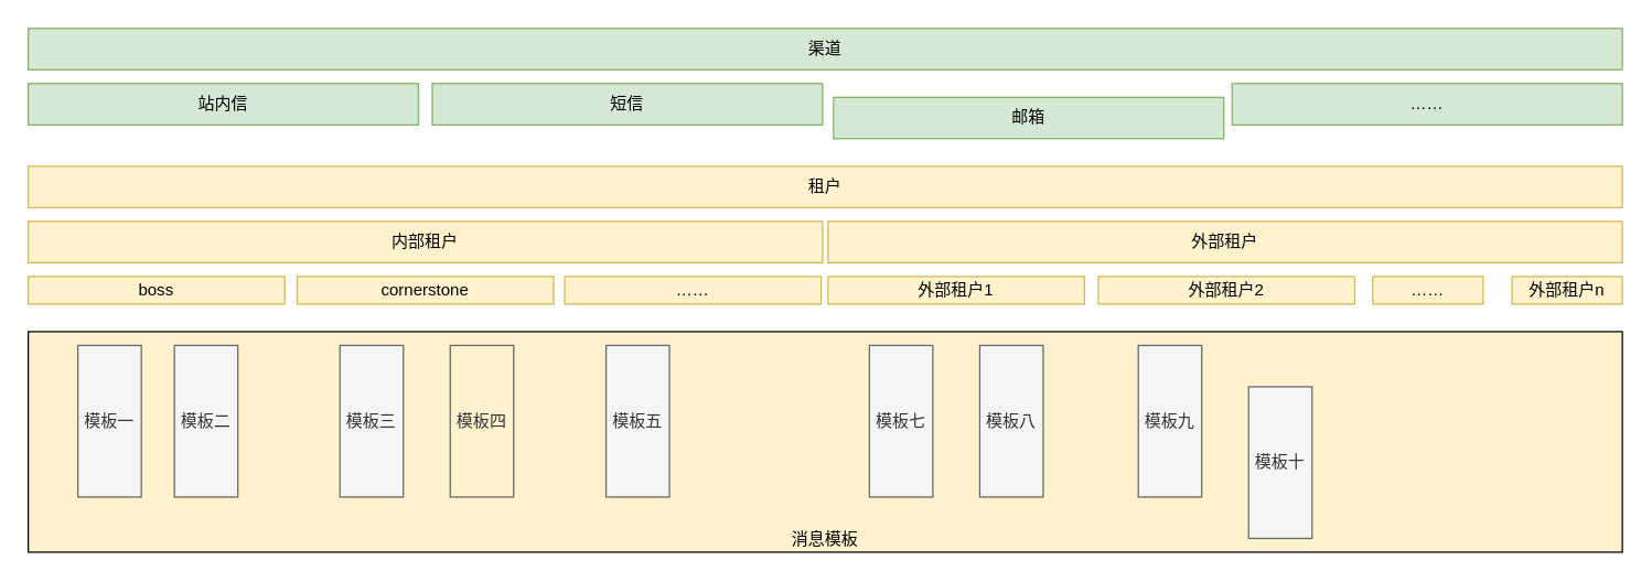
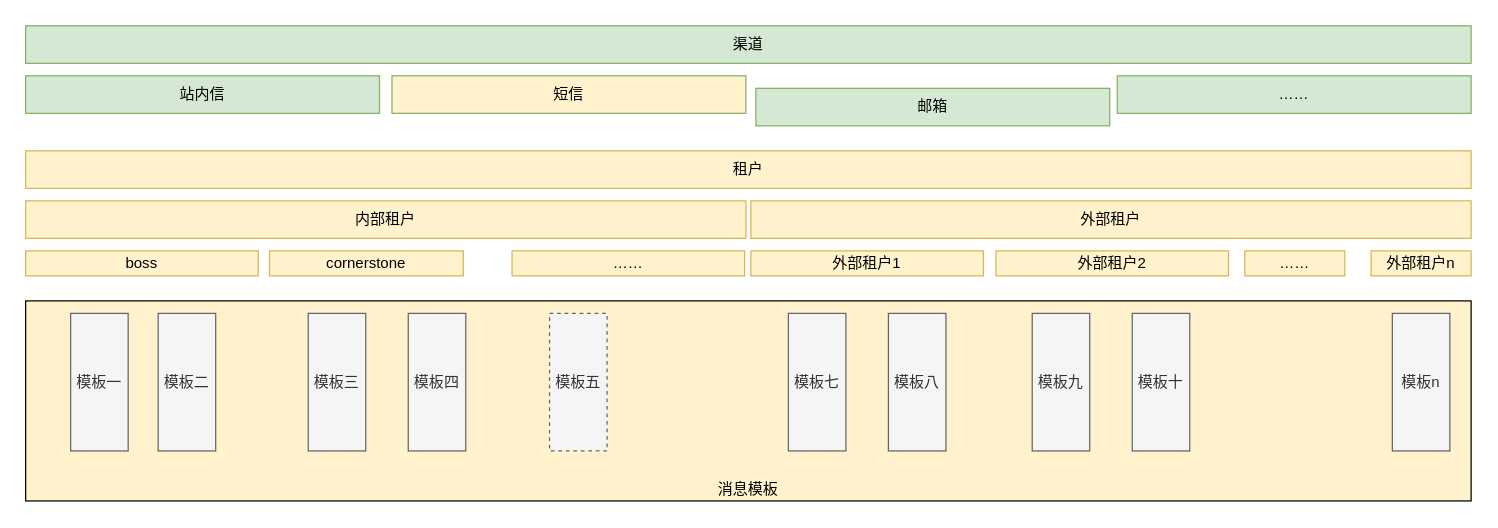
- <mxCell id="5" value="短信" style="rounded=0;whiteSpace=wrap;html=1;fillColor=#d5e8d4;strokeColor=#82b366;" vertex="1" parent="1"><mxGeometry x="313" y="60" width="283" height="30" as="geometry" /></mxCell>
+ <mxCell id="5" value="短信" style="rounded=0;whiteSpace=wrap;html=1;fillColor=#fff2cc;strokeColor=#82b366;" vertex="1" parent="1"><mxGeometry x="313" y="60" width="283" height="30" as="geometry" /></mxCell>
- <mxCell id="12" value="cornerstone" style="rounded=0;whiteSpace=wrap;html=1;fillColor=#fff2cc;strokeColor=#d6b656;" vertex="1" parent="1"><mxGeometry x="215" y="200" width="186" height="20" as="geometry" /></mxCell>
+ <mxCell id="12" value="cornerstone" style="rounded=0;whiteSpace=wrap;html=1;fillColor=#fff2cc;strokeColor=#d6b656;" vertex="1" parent="1"><mxGeometry x="215" y="200" width="155" height="20" as="geometry" /></mxCell>
- <mxCell id="21" value="模板四" style="rounded=0;whiteSpace=wrap;html=1;fillColor=#fff2cc;fontColor=#333333;strokeColor=#666666;" vertex="1" parent="1"><mxGeometry x="326" y="250" width="46" height="110" as="geometry" /></mxCell>
+ <mxCell id="21" value="模板四" style="rounded=0;whiteSpace=wrap;html=1;fillColor=#f5f5f5;fontColor=#333333;strokeColor=#666666;" vertex="1" parent="1"><mxGeometry x="326" y="250" width="46" height="110" as="geometry" /></mxCell>
- <mxCell id="22" value="模板五" style="rounded=0;whiteSpace=wrap;html=1;fillColor=#f5f5f5;fontColor=#333333;strokeColor=#666666;" vertex="1" parent="1"><mxGeometry x="439" y="250" width="46" height="110" as="geometry" /></mxCell>
+ <mxCell id="22" value="模板五" style="rounded=0;whiteSpace=wrap;html=1;fillColor=#f5f5f5;fontColor=#333333;strokeColor=#666666;dashed=1;" vertex="1" parent="1"><mxGeometry x="439" y="250" width="46" height="110" as="geometry" /></mxCell>
+ <mxCell id="27" value="模板n" style="rounded=0;whiteSpace=wrap;html=1;fillColor=#f5f5f5;fontColor=#333333;strokeColor=#666666;" vertex="1" parent="1"><mxGeometry x="1113" y="250" width="46" height="110" as="geometry" /></mxCell>
- <mxCell id="26" value="模板十" style="rounded=0;whiteSpace=wrap;html=1;fillColor=#f5f5f5;fontColor=#333333;strokeColor=#666666;" vertex="1" parent="1"><mxGeometry x="905" y="280" width="46" height="110" as="geometry" /></mxCell>
+ <mxCell id="26" value="模板十" style="rounded=0;whiteSpace=wrap;html=1;fillColor=#f5f5f5;fontColor=#333333;strokeColor=#666666;" vertex="1" parent="1"><mxGeometry x="905" y="250" width="46" height="110" as="geometry" /></mxCell>
